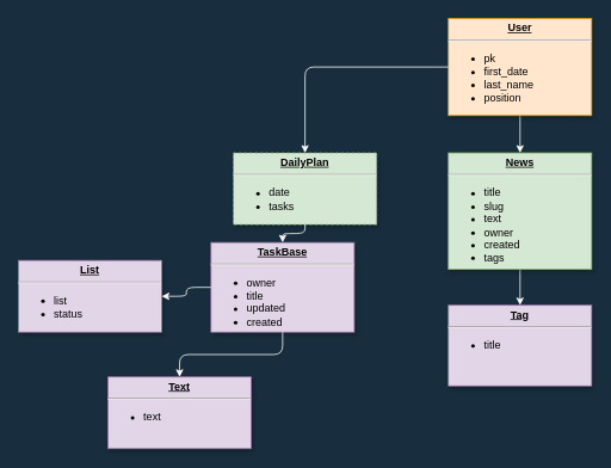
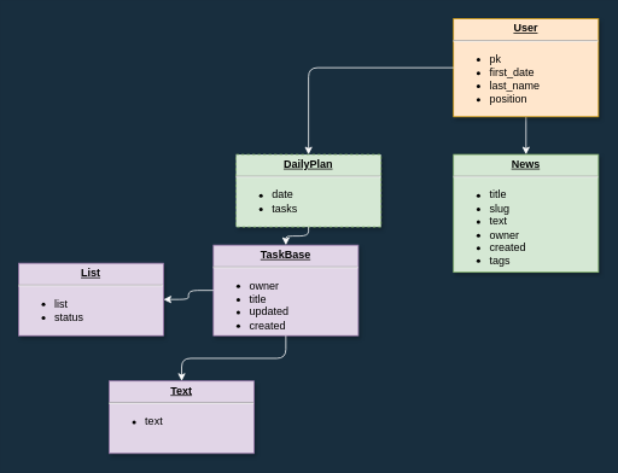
- <mxCell id="12" style="edgeStyle=orthogonalEdgeStyle;rounded=1;sketch=0;orthogonalLoop=1;jettySize=auto;html=0;strokeColor=#FFFFFF;fontColor=#FFFFFF;" edge="1" parent="1" source="13" target="14"><mxGeometry relative="1" as="geometry" /></mxCell>
- <mxCell id="14" value="&lt;p style=&quot;margin: 0px ; margin-top: 4px ; text-align: center ; text-decoration: underline&quot;&gt;&lt;b&gt;Tag&lt;/b&gt;&lt;/p&gt;&lt;hr&gt;&lt;p style=&quot;margin: 0px ; margin-left: 8px&quot;&gt;&lt;/p&gt;&lt;ul&gt;&lt;li style=&quot;text-align: justify&quot;&gt;title&lt;/li&gt;&lt;/ul&gt;&lt;p style=&quot;margin: 0px ; margin-left: 8px&quot;&gt;&lt;br&gt;&lt;/p&gt;" style="verticalAlign=top;align=left;overflow=fill;fontSize=12;fontFamily=Helvetica;html=1;strokeColor=#9673a6;shadow=1;fillColor=#e1d5e7;rounded=0;" vertex="1" parent="1"><mxGeometry x="500" y="340" width="160" height="90" as="geometry" /></mxCell>
